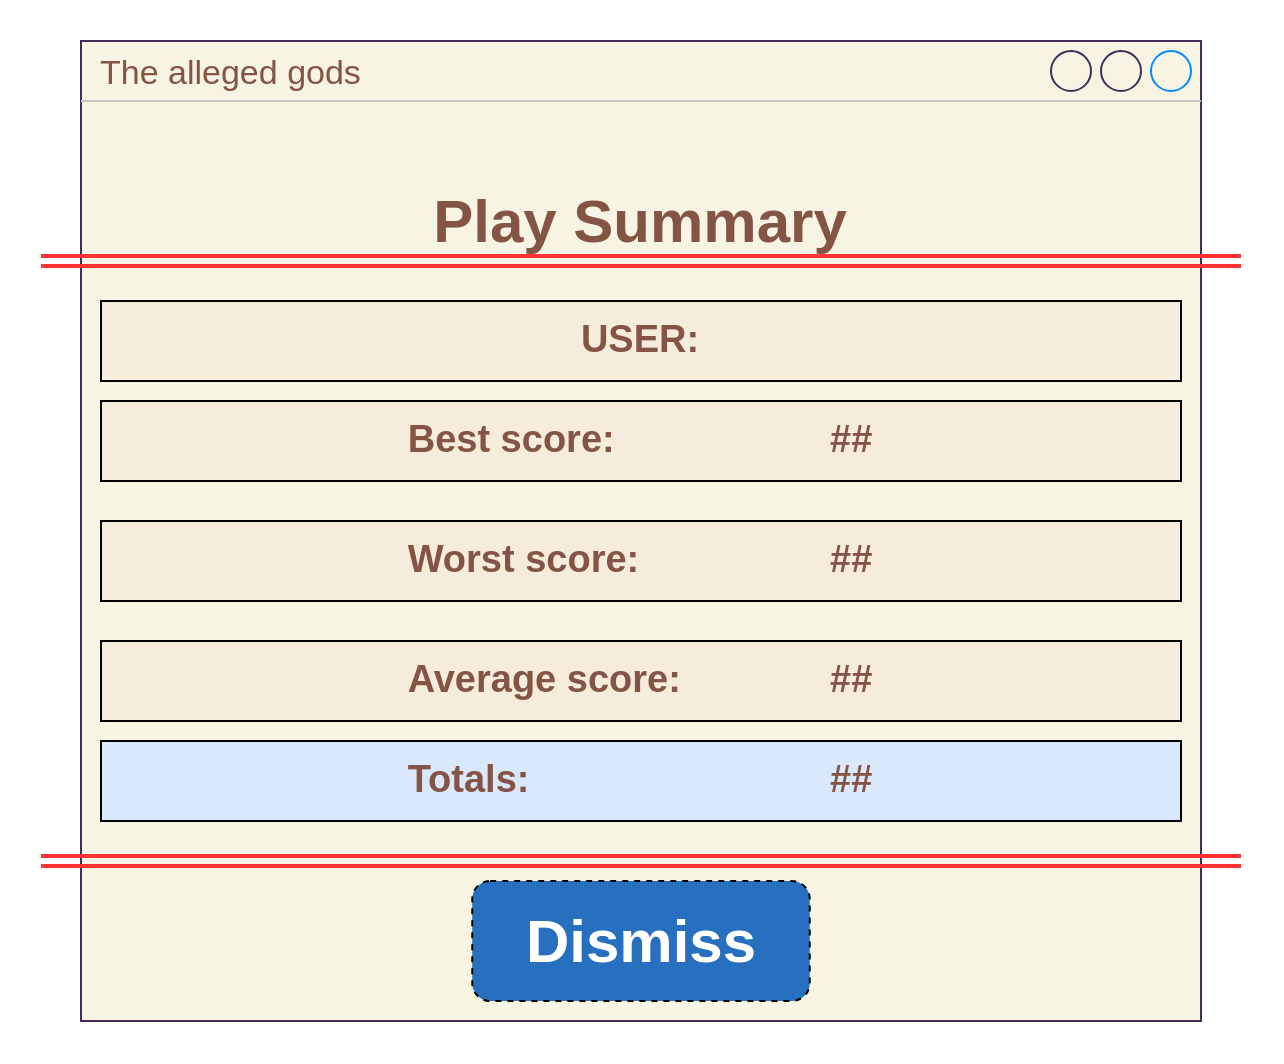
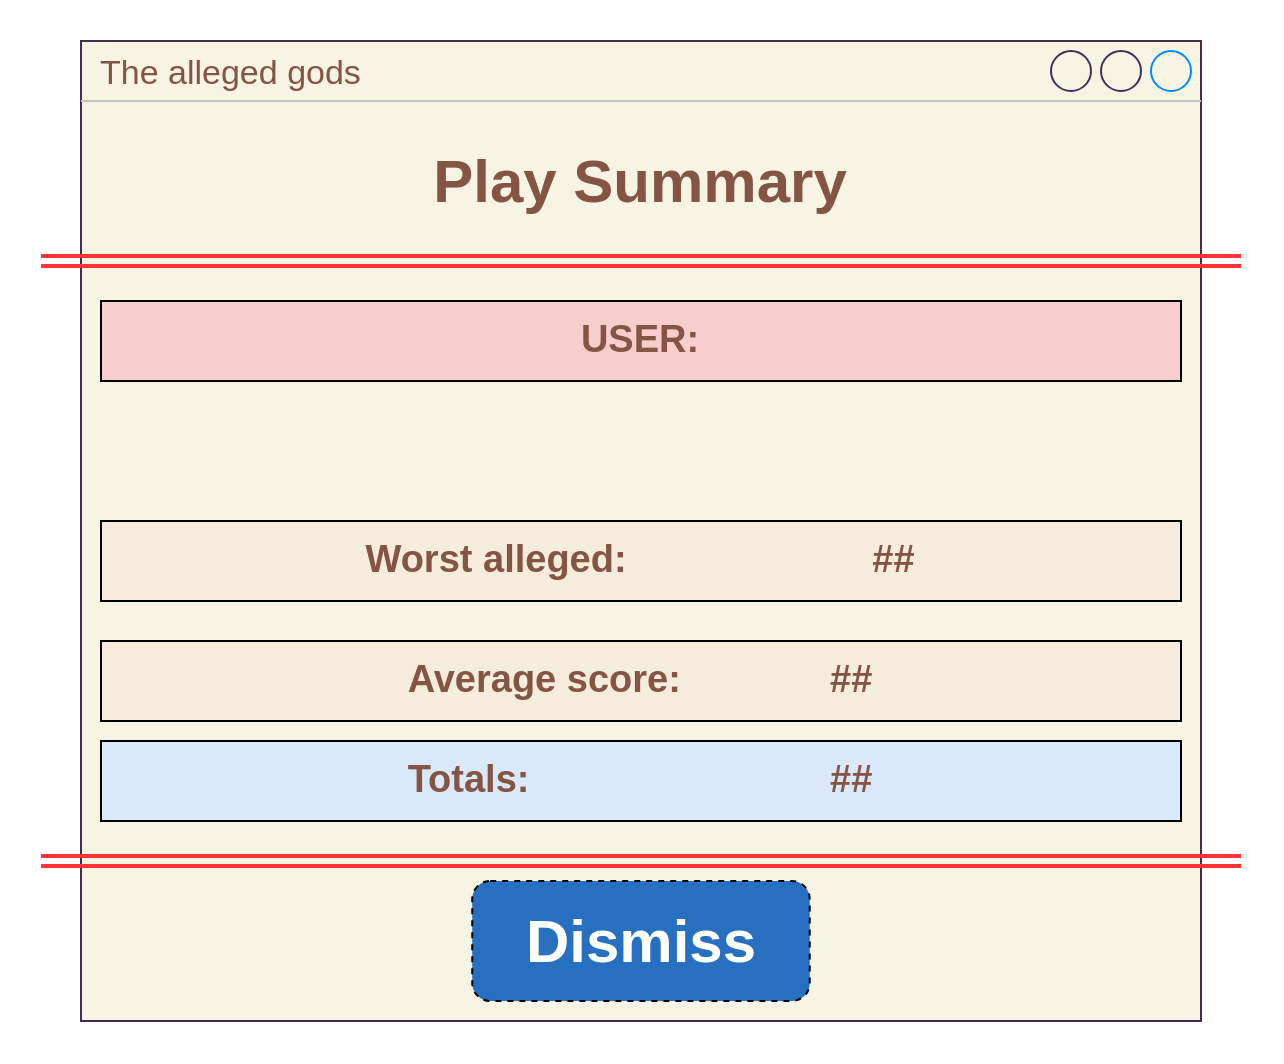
- <mxCell id="13" value="&lt;span style=&quot;font-size: 30px;&quot;&gt;&lt;b&gt;&lt;font color=&quot;#845444&quot;&gt;Play Summary&lt;/font&gt;&lt;/b&gt;&lt;/span&gt;" style="text;html=1;align=center;verticalAlign=middle;whiteSpace=wrap;rounded=0;fontColor=#FFFFFF;" parent="12" vertex="1"><mxGeometry x="50" y="80" width="540" height="60" as="geometry" /></mxCell>
+ <mxCell id="13" value="&lt;span style=&quot;font-size: 30px;&quot;&gt;&lt;b&gt;&lt;font color=&quot;#845444&quot;&gt;Play Summary&lt;/font&gt;&lt;/b&gt;&lt;/span&gt;" style="text;html=1;align=center;verticalAlign=middle;whiteSpace=wrap;rounded=0;fontColor=#FFFFFF;" parent="12" vertex="1"><mxGeometry x="50" y="60" width="540" height="60" as="geometry" /></mxCell>
- <mxCell id="3" value="USER:" style="rounded=0;whiteSpace=wrap;html=1;fillColor=#F6ECDB;fontColor=#845444;fontSize=19;fontStyle=1;horizontal=1;verticalAlign=middle;align=center;" parent="1" vertex="1"><mxGeometry x="50" y="150" width="540" height="40" as="geometry" /></mxCell>
+ <mxCell id="3" value="USER:" style="rounded=0;whiteSpace=wrap;html=1;fillColor=#f8cecc;fontColor=#845444;fontSize=19;fontStyle=1;horizontal=1;verticalAlign=middle;align=center;" parent="1" vertex="1"><mxGeometry x="50" y="150" width="540" height="40" as="geometry" /></mxCell>
- <mxCell id="7" value="Best score:&lt;span style=&quot;white-space: pre;&quot;&gt;&#09;&lt;/span&gt;&lt;span style=&quot;white-space: pre;&quot;&gt;&#09;&lt;/span&gt;&lt;span style=&quot;white-space: pre;&quot;&gt;&#09;&lt;/span&gt;##" style="rounded=0;whiteSpace=wrap;html=1;fillColor=#F6ECDB;fontColor=#845444;fontSize=19;fontStyle=1;horizontal=1;verticalAlign=middle;align=center;" parent="1" vertex="1"><mxGeometry x="50" y="200" width="540" height="40" as="geometry" /></mxCell>
- <mxCell id="5" value="Worst score:&amp;nbsp;&lt;span style=&quot;white-space: pre;&quot;&gt;&#09;&lt;/span&gt;&lt;span style=&quot;white-space: pre;&quot;&gt;&#09;&lt;/span&gt;&lt;span style=&quot;white-space: pre;&quot;&gt;&#09;&lt;/span&gt;##" style="rounded=0;whiteSpace=wrap;html=1;fillColor=#F6ECDB;fontColor=#845444;fontSize=19;fontStyle=1;horizontal=1;verticalAlign=middle;align=center;" parent="1" vertex="1"><mxGeometry x="50" y="260" width="540" height="40" as="geometry" /></mxCell>
+ <mxCell id="5" value="Worst alleged:&amp;nbsp;&lt;span style=&quot;white-space: pre;&quot;&gt;&#09;&lt;/span&gt;&lt;span style=&quot;white-space: pre;&quot;&gt;&#09;&lt;/span&gt;&lt;span style=&quot;white-space: pre;&quot;&gt;&#09;&lt;/span&gt;##" style="rounded=0;whiteSpace=wrap;html=1;fillColor=#F6ECDB;fontColor=#845444;fontSize=19;fontStyle=1;horizontal=1;verticalAlign=middle;align=center;" parent="1" vertex="1"><mxGeometry x="50" y="260" width="540" height="40" as="geometry" /></mxCell>
